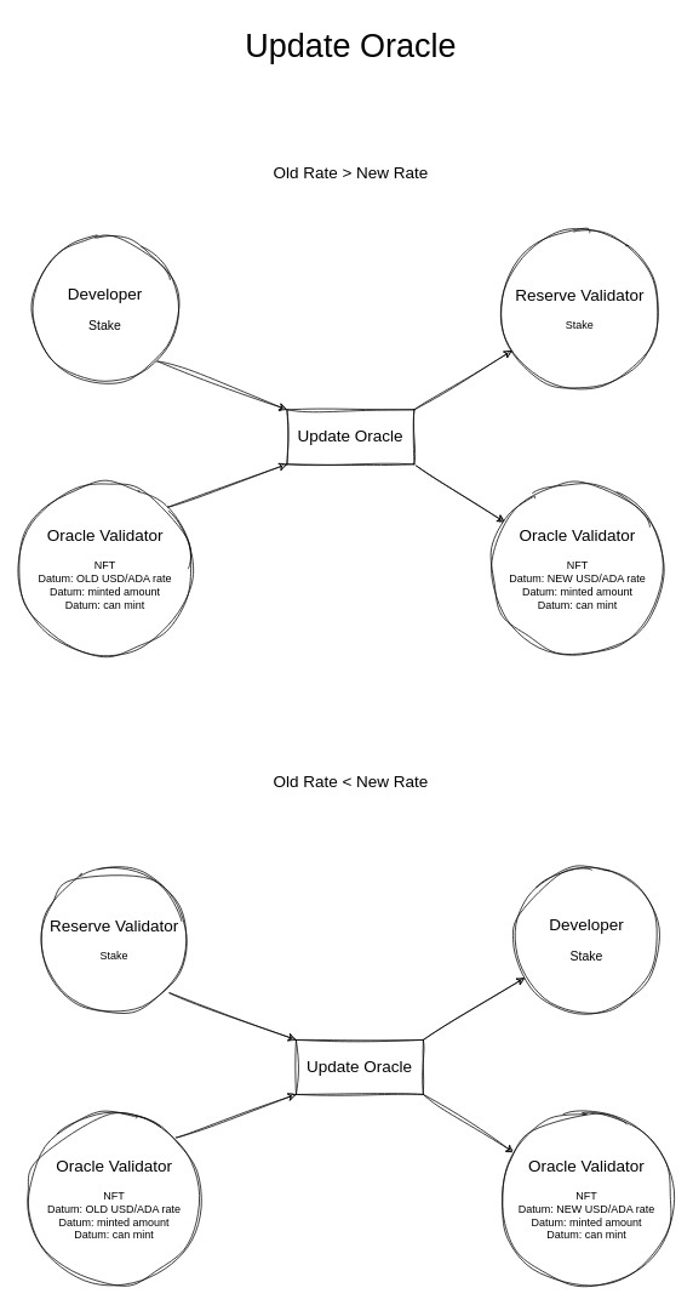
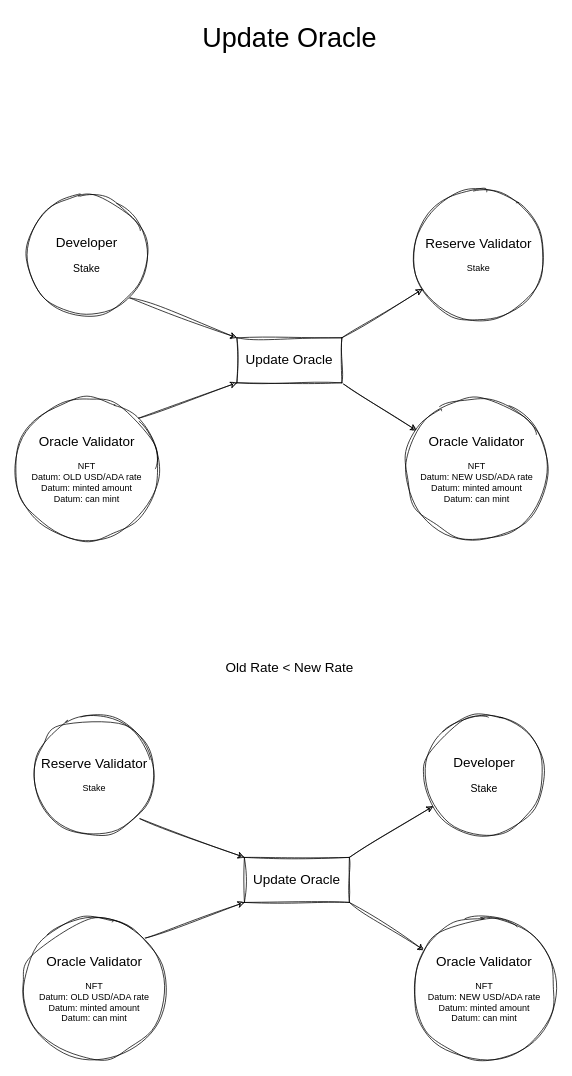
- <mxCell id="21" value="&lt;font style=&quot;font-size: 18px;&quot;&gt;Old Rate &amp;gt; New Rate&lt;/font&gt;" style="text;html=1;align=center;verticalAlign=middle;resizable=0;points=[];autosize=1;strokeColor=none;fillColor=none;rounded=0;sketch=1;curveFitting=1;jiggle=2;" parent="1" vertex="1"><mxGeometry x="290" y="170" width="190" height="40" as="geometry" /></mxCell>
- <mxCell id="22" value="&lt;font style=&quot;font-size: 18px;&quot;&gt;Old Rate &amp;lt; New Rate&lt;/font&gt;" style="text;html=1;align=center;verticalAlign=middle;resizable=0;points=[];autosize=1;strokeColor=none;fillColor=none;rounded=0;sketch=1;curveFitting=1;jiggle=2;" parent="1" vertex="1"><mxGeometry x="290" y="840" width="190" height="40" as="geometry" /></mxCell>
+ <mxCell id="22" value="&lt;font style=&quot;font-size: 18px;&quot;&gt;Old Rate &amp;lt; New Rate&lt;/font&gt;" style="text;html=1;align=center;verticalAlign=middle;resizable=0;points=[];autosize=1;strokeColor=none;fillColor=none;rounded=0;sketch=1;curveFitting=1;jiggle=2;" parent="1" vertex="1"><mxGeometry x="290" y="870" width="190" height="40" as="geometry" /></mxCell>
